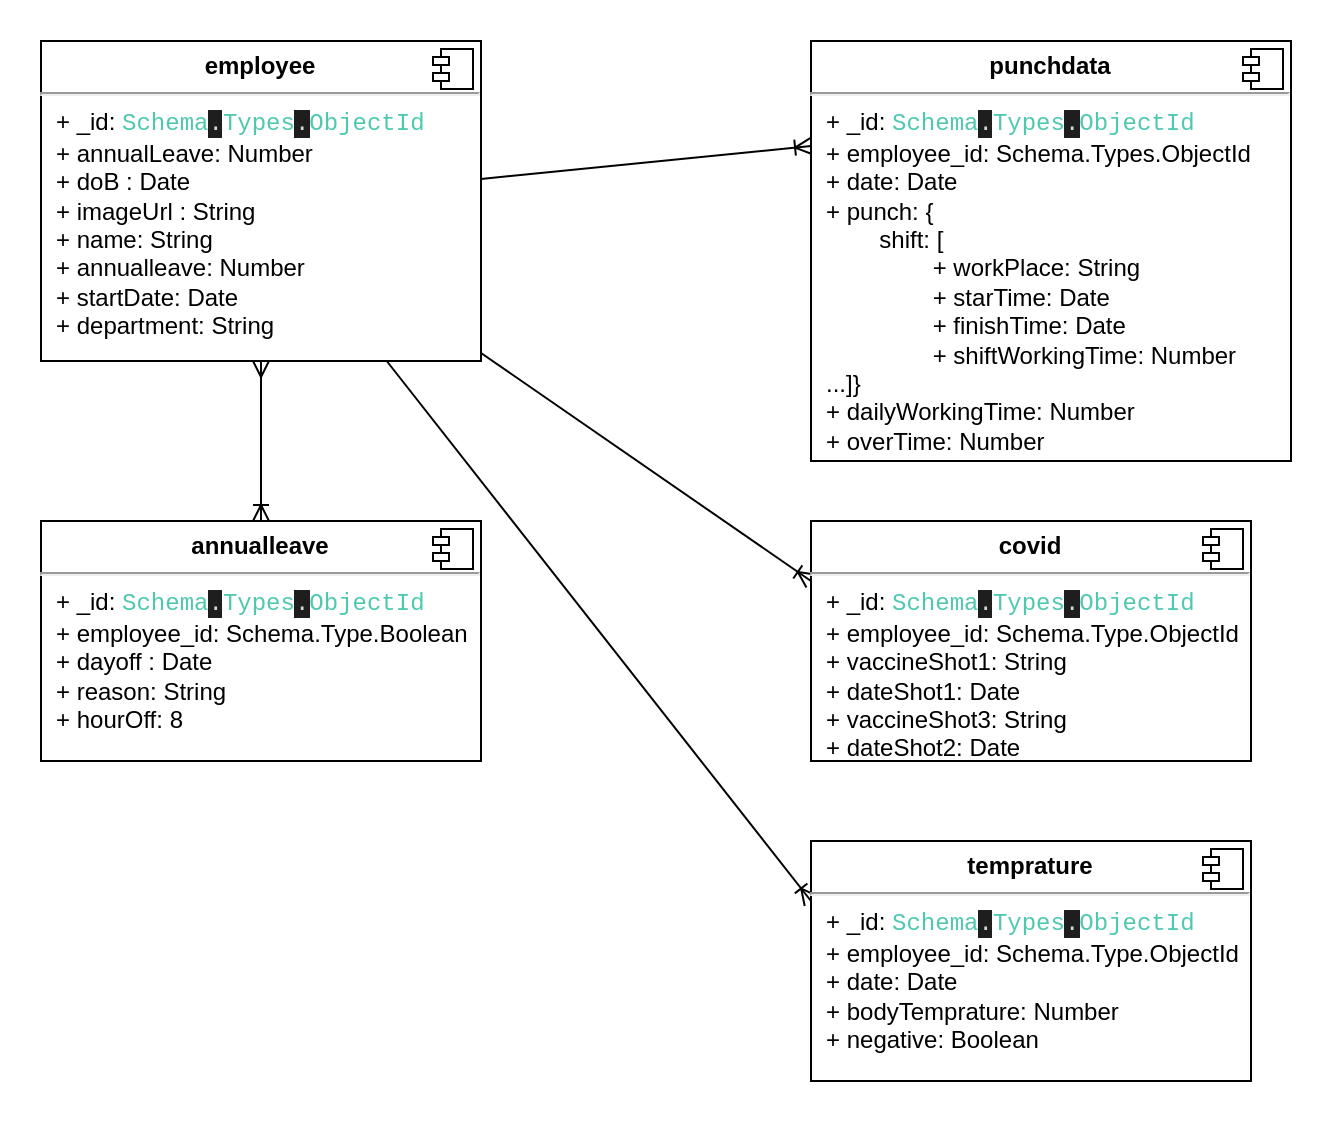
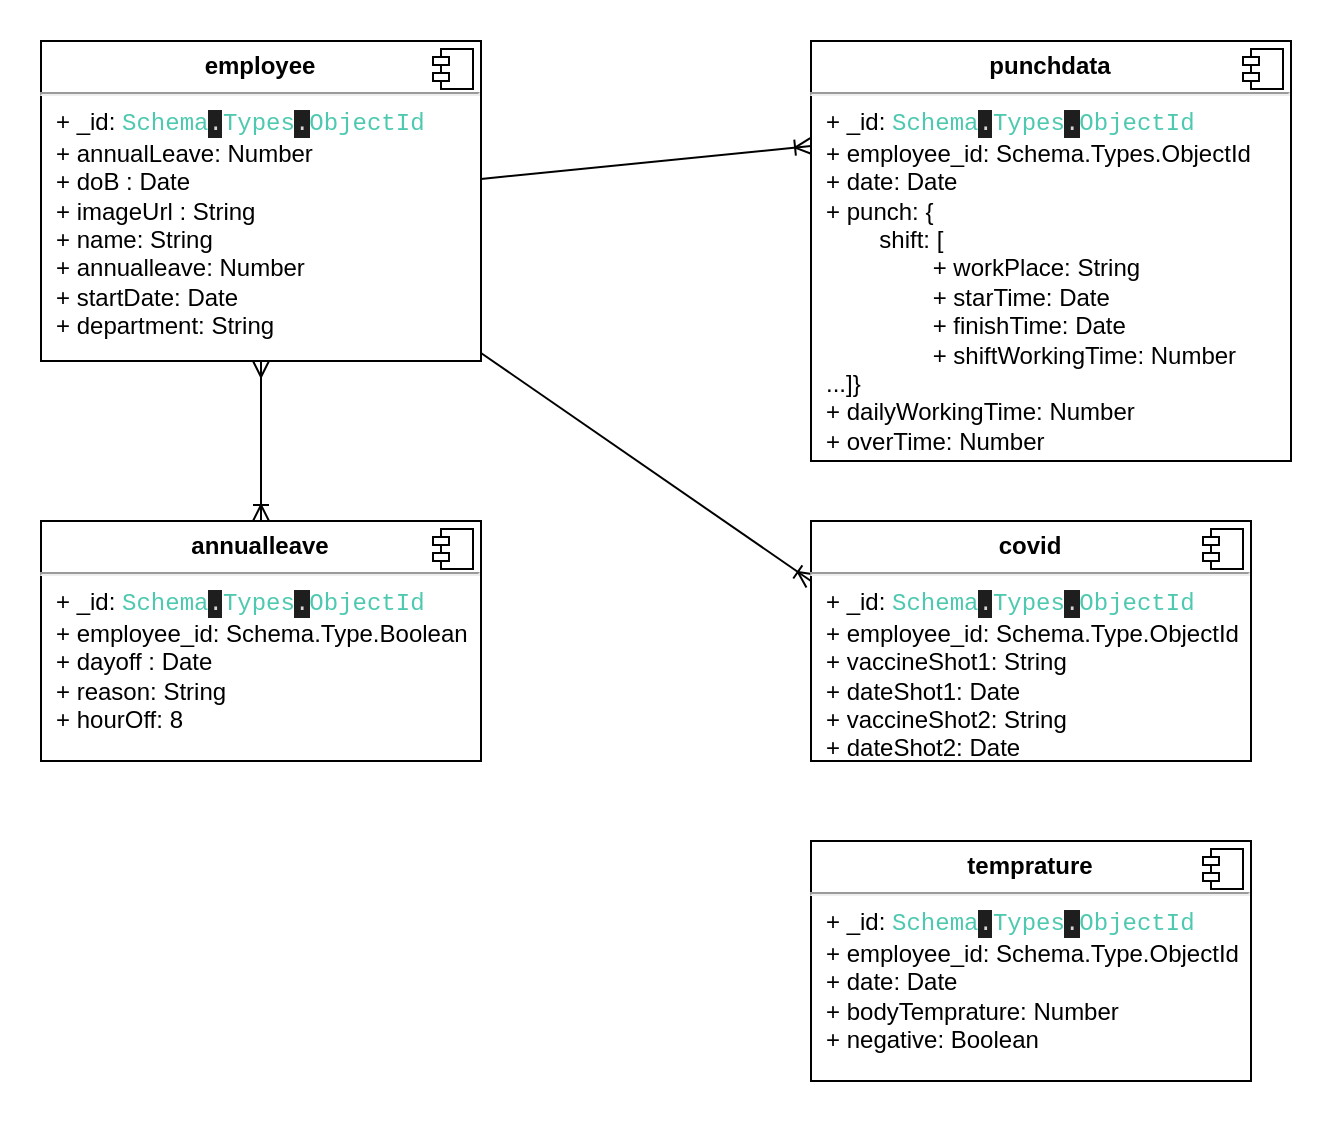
- <mxCell id="12" value="&lt;p style=&quot;margin: 0px ; margin-top: 6px ; text-align: center&quot;&gt;&lt;b&gt;covid&lt;/b&gt;&lt;/p&gt;&lt;hr&gt;&lt;p style=&quot;margin: 0px 0px 0px 8px&quot;&gt;+ _id:&amp;nbsp;&lt;span style=&quot;font-family: &amp;#34;consolas&amp;#34; , &amp;#34;courier new&amp;#34; , monospace ; color: rgb(78 , 201 , 176)&quot;&gt;Schema&lt;/span&gt;&lt;span style=&quot;background-color: rgb(30 , 30 , 30) ; color: rgb(212 , 212 , 212) ; font-family: &amp;#34;consolas&amp;#34; , &amp;#34;courier new&amp;#34; , monospace&quot;&gt;.&lt;/span&gt;&lt;span style=&quot;font-family: &amp;#34;consolas&amp;#34; , &amp;#34;courier new&amp;#34; , monospace ; color: rgb(78 , 201 , 176)&quot;&gt;Types&lt;/span&gt;&lt;span style=&quot;background-color: rgb(30 , 30 , 30) ; color: rgb(212 , 212 , 212) ; font-family: &amp;#34;consolas&amp;#34; , &amp;#34;courier new&amp;#34; , monospace&quot;&gt;.&lt;/span&gt;&lt;span style=&quot;font-family: &amp;#34;consolas&amp;#34; , &amp;#34;courier new&amp;#34; , monospace ; color: rgb(78 , 201 , 176)&quot;&gt;ObjectId&lt;/span&gt;&lt;/p&gt;&lt;p style=&quot;margin: 0px ; margin-left: 8px&quot;&gt;+ employee_id: Schema.Type.ObjectId&lt;/p&gt;&lt;p style=&quot;margin: 0px ; margin-left: 8px&quot;&gt;+ vaccineShot1: String&lt;/p&gt;&lt;p style=&quot;margin: 0px ; margin-left: 8px&quot;&gt;+ dateShot1: Date&lt;/p&gt;&lt;p style=&quot;margin: 0px ; margin-left: 8px&quot;&gt;+ vaccineShot3: String&lt;/p&gt;&lt;p style=&quot;margin: 0px ; margin-left: 8px&quot;&gt;+ dateShot2: Date&lt;/p&gt;" style="align=left;overflow=fill;html=1;dropTarget=0;" vertex="1" parent="1"><mxGeometry x="405" y="260" width="220" height="120" as="geometry" /></mxCell>
+ <mxCell id="12" value="&lt;p style=&quot;margin: 0px ; margin-top: 6px ; text-align: center&quot;&gt;&lt;b&gt;covid&lt;/b&gt;&lt;/p&gt;&lt;hr&gt;&lt;p style=&quot;margin: 0px 0px 0px 8px&quot;&gt;+ _id:&amp;nbsp;&lt;span style=&quot;font-family: &amp;#34;consolas&amp;#34; , &amp;#34;courier new&amp;#34; , monospace ; color: rgb(78 , 201 , 176)&quot;&gt;Schema&lt;/span&gt;&lt;span style=&quot;background-color: rgb(30 , 30 , 30) ; color: rgb(212 , 212 , 212) ; font-family: &amp;#34;consolas&amp;#34; , &amp;#34;courier new&amp;#34; , monospace&quot;&gt;.&lt;/span&gt;&lt;span style=&quot;font-family: &amp;#34;consolas&amp;#34; , &amp;#34;courier new&amp;#34; , monospace ; color: rgb(78 , 201 , 176)&quot;&gt;Types&lt;/span&gt;&lt;span style=&quot;background-color: rgb(30 , 30 , 30) ; color: rgb(212 , 212 , 212) ; font-family: &amp;#34;consolas&amp;#34; , &amp;#34;courier new&amp;#34; , monospace&quot;&gt;.&lt;/span&gt;&lt;span style=&quot;font-family: &amp;#34;consolas&amp;#34; , &amp;#34;courier new&amp;#34; , monospace ; color: rgb(78 , 201 , 176)&quot;&gt;ObjectId&lt;/span&gt;&lt;/p&gt;&lt;p style=&quot;margin: 0px ; margin-left: 8px&quot;&gt;+ employee_id: Schema.Type.ObjectId&lt;/p&gt;&lt;p style=&quot;margin: 0px ; margin-left: 8px&quot;&gt;+ vaccineShot1: String&lt;/p&gt;&lt;p style=&quot;margin: 0px ; margin-left: 8px&quot;&gt;+ dateShot1: Date&lt;/p&gt;&lt;p style=&quot;margin: 0px ; margin-left: 8px&quot;&gt;+ vaccineShot2: String&lt;/p&gt;&lt;p style=&quot;margin: 0px ; margin-left: 8px&quot;&gt;+ dateShot2: Date&lt;/p&gt;" style="align=left;overflow=fill;html=1;dropTarget=0;" vertex="1" parent="1"><mxGeometry x="405" y="260" width="220" height="120" as="geometry" /></mxCell>
- <mxCell id="4" style="edgeStyle=none;html=1;entryX=0;entryY=0.25;entryDx=0;entryDy=0;fontSize=12;endArrow=ERoneToMany;endFill=0;" edge="1" parent="1" source="6" target="14"><mxGeometry relative="1" as="geometry" /></mxCell>
